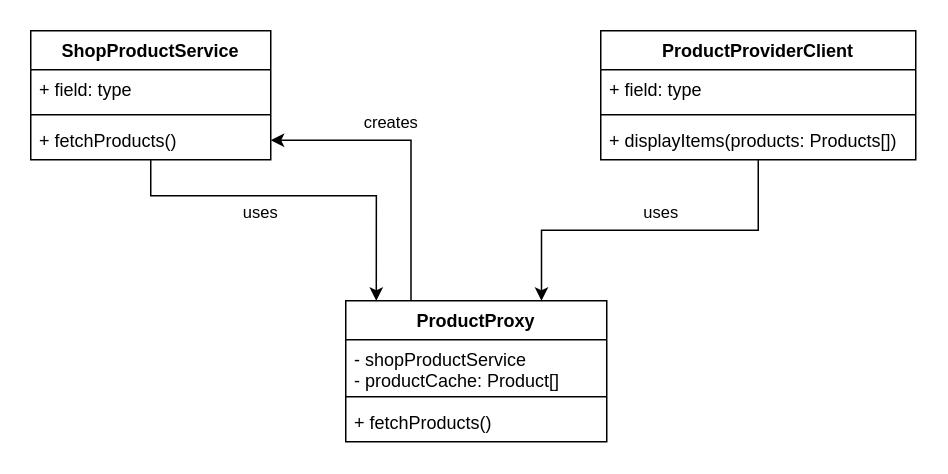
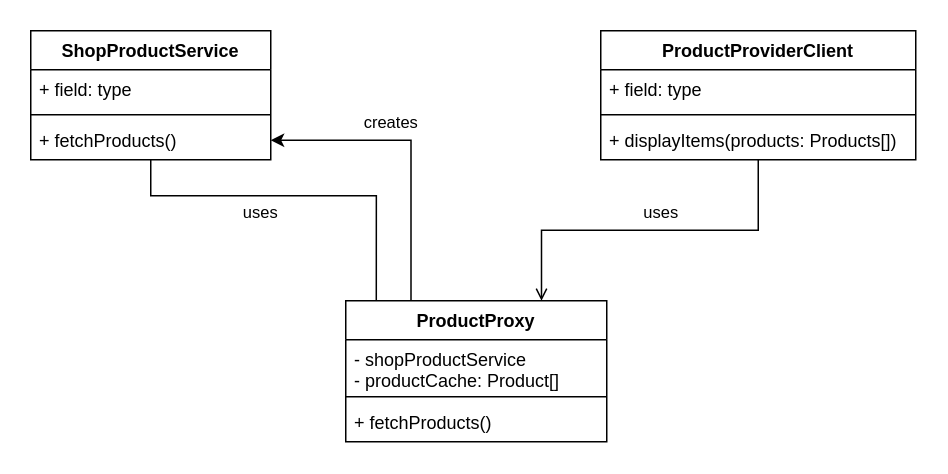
- <mxCell id="18" style="edgeStyle=orthogonalEdgeStyle;rounded=0;orthogonalLoop=1;jettySize=auto;html=1;entryX=0.117;entryY=0;entryDx=0;entryDy=0;entryPerimeter=0;" edge="1" parent="1" source="2" target="14"><mxGeometry relative="1" as="geometry"><Array as="points"><mxPoint x="100" y="130" /><mxPoint x="250" y="130" /></Array></mxGeometry></mxCell>
+ <mxCell id="18" style="edgeStyle=orthogonalEdgeStyle;rounded=0;orthogonalLoop=1;jettySize=auto;html=1;entryX=0.117;entryY=0;entryDx=0;entryDy=0;entryPerimeter=0;endArrow=none;" edge="1" parent="1" source="2" target="14"><mxGeometry relative="1" as="geometry"><Array as="points"><mxPoint x="100" y="130" /><mxPoint x="250" y="130" /></Array></mxGeometry></mxCell>
- <mxCell id="6" style="edgeStyle=orthogonalEdgeStyle;rounded=0;orthogonalLoop=1;jettySize=auto;html=1;entryX=0.75;entryY=0;entryDx=0;entryDy=0;" edge="1" parent="1" source="8" target="14"><mxGeometry relative="1" as="geometry" /></mxCell>
+ <mxCell id="6" style="edgeStyle=orthogonalEdgeStyle;rounded=0;orthogonalLoop=1;jettySize=auto;html=1;entryX=0.75;entryY=0;entryDx=0;entryDy=0;endArrow=open;" edge="1" parent="1" source="8" target="14"><mxGeometry relative="1" as="geometry" /></mxCell>
